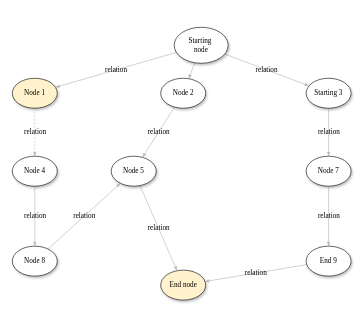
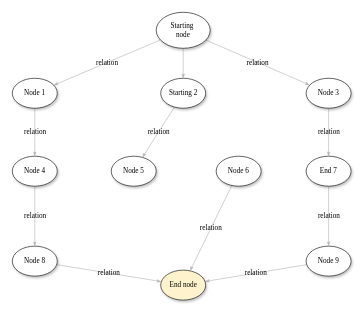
- <mxCell id="5" value="Starting&amp;nbsp;&lt;div&gt;node&lt;/div&gt;" style="ellipse;whiteSpace=wrap;html=1;rounded=0;shadow=1;comic=0;labelBackgroundColor=none;strokeWidth=1;fontFamily=Verdana;fontSize=12;align=center;" parent="1" vertex="1"><mxGeometry x="290" y="45" width="90" height="60" as="geometry" /></mxCell>
+ <mxCell id="5" value="Starting&amp;nbsp;&lt;div&gt;node&lt;/div&gt;" style="ellipse;whiteSpace=wrap;html=1;rounded=0;shadow=1;comic=0;labelBackgroundColor=none;strokeWidth=1;fontFamily=Verdana;fontSize=12;align=center;" parent="1" vertex="1"><mxGeometry x="260" y="20" width="90" height="60" as="geometry" /></mxCell>
- <mxCell id="20" value="Node 1" style="ellipse;whiteSpace=wrap;html=1;rounded=0;shadow=1;comic=0;labelBackgroundColor=none;strokeWidth=1;fontFamily=Verdana;fontSize=12;align=center;fillColor=#fff2cc;" parent="1" vertex="1"><mxGeometry x="20" y="130" width="75" height="50" as="geometry" /></mxCell>
+ <mxCell id="20" value="Node 1" style="ellipse;whiteSpace=wrap;html=1;rounded=0;shadow=1;comic=0;labelBackgroundColor=none;strokeWidth=1;fontFamily=Verdana;fontSize=12;align=center;" parent="1" vertex="1"><mxGeometry x="20" y="130" width="75" height="50" as="geometry" /></mxCell>
- <mxCell id="7" value="&lt;span&gt;Node 2&lt;/span&gt;" style="ellipse;whiteSpace=wrap;html=1;rounded=0;shadow=1;comic=0;labelBackgroundColor=none;strokeWidth=1;fontFamily=Verdana;fontSize=12;align=center;" parent="1" vertex="1"><mxGeometry x="267.5" y="130" width="75" height="50" as="geometry" /></mxCell>
+ <mxCell id="7" value="&lt;span&gt;Starting 2&lt;/span&gt;" style="ellipse;whiteSpace=wrap;html=1;rounded=0;shadow=1;comic=0;labelBackgroundColor=none;strokeWidth=1;fontFamily=Verdana;fontSize=12;align=center;" parent="1" vertex="1"><mxGeometry x="267.5" y="130" width="75" height="50" as="geometry" /></mxCell>
- <mxCell id="9" value="&lt;span&gt;Starting 3&lt;/span&gt;" style="ellipse;whiteSpace=wrap;html=1;rounded=0;shadow=1;comic=0;labelBackgroundColor=none;strokeWidth=1;fontFamily=Verdana;fontSize=12;align=center;" parent="1" vertex="1"><mxGeometry x="510" y="130" width="75" height="50" as="geometry" /></mxCell>
+ <mxCell id="9" value="&lt;span&gt;Node 3&lt;/span&gt;" style="ellipse;whiteSpace=wrap;html=1;rounded=0;shadow=1;comic=0;labelBackgroundColor=none;strokeWidth=1;fontFamily=Verdana;fontSize=12;align=center;" parent="1" vertex="1"><mxGeometry x="510" y="130" width="75" height="50" as="geometry" /></mxCell>
- <mxCell id="19" value="relation" style="edgeStyle=none;rounded=1;html=1;labelBackgroundColor=none;startArrow=none;startFill=0;startSize=5;endArrow=classicThin;endFill=1;endSize=5;jettySize=auto;orthogonalLoop=1;strokeColor=#B3B3B3;strokeWidth=1;fontFamily=Verdana;fontSize=12;dashed=1;" parent="1" source="20" target="22" edge="1"><mxGeometry relative="1" as="geometry" /></mxCell>
+ <mxCell id="19" value="relation" style="edgeStyle=none;rounded=1;html=1;labelBackgroundColor=none;startArrow=none;startFill=0;startSize=5;endArrow=classicThin;endFill=1;endSize=5;jettySize=auto;orthogonalLoop=1;strokeColor=#B3B3B3;strokeWidth=1;fontFamily=Verdana;fontSize=12" parent="1" source="20" target="22" edge="1"><mxGeometry relative="1" as="geometry" /></mxCell>
+ <mxCell id="15" value="&lt;span&gt;Node 6&lt;/span&gt;" style="ellipse;whiteSpace=wrap;html=1;rounded=0;shadow=1;comic=0;labelBackgroundColor=none;strokeWidth=1;fontFamily=Verdana;fontSize=12;align=center;" parent="1" vertex="1"><mxGeometry x="360" y="260" width="75" height="50" as="geometry" /></mxCell>
- <mxCell id="11" value="&lt;span&gt;Node 7&lt;/span&gt;" style="ellipse;whiteSpace=wrap;html=1;rounded=0;shadow=1;comic=0;labelBackgroundColor=none;strokeWidth=1;fontFamily=Verdana;fontSize=12;align=center;" parent="1" vertex="1"><mxGeometry x="510" y="260" width="75" height="50" as="geometry" /></mxCell>
+ <mxCell id="11" value="&lt;span&gt;End 7&lt;/span&gt;" style="ellipse;whiteSpace=wrap;html=1;rounded=0;shadow=1;comic=0;labelBackgroundColor=none;strokeWidth=1;fontFamily=Verdana;fontSize=12;align=center;" parent="1" vertex="1"><mxGeometry x="510" y="260" width="75" height="50" as="geometry" /></mxCell>
- <mxCell id="23" value="relation" style="edgeStyle=none;rounded=1;html=1;labelBackgroundColor=none;startArrow=none;startFill=0;startSize=5;endArrow=classicThin;endFill=1;endSize=5;jettySize=auto;orthogonalLoop=1;strokeColor=#B3B3B3;strokeWidth=1;fontFamily=Verdana;fontSize=12;" parent="1" source="24" target="17" edge="1"><mxGeometry relative="1" as="geometry" /></mxCell>
+ <mxCell id="23" value="relation" style="edgeStyle=none;rounded=1;html=1;labelBackgroundColor=none;startArrow=none;startFill=0;startSize=5;endArrow=classicThin;endFill=1;endSize=5;jettySize=auto;orthogonalLoop=1;strokeColor=#B3B3B3;strokeWidth=1;fontFamily=Verdana;fontSize=12" parent="1" source="24" target="18" edge="1"><mxGeometry relative="1" as="geometry" /></mxCell>
- <mxCell id="16" value="relation" style="edgeStyle=none;rounded=1;html=1;labelBackgroundColor=none;startArrow=none;startFill=0;startSize=5;endArrow=classicThin;endFill=1;endSize=5;jettySize=auto;orthogonalLoop=1;strokeColor=#B3B3B3;strokeWidth=1;fontFamily=Verdana;fontSize=12" parent="1" source="17" target="18" edge="1"><mxGeometry relative="1" as="geometry" /></mxCell>
+ <mxCell id="14" value="relation" style="edgeStyle=none;rounded=1;html=1;labelBackgroundColor=none;startArrow=none;startFill=0;startSize=5;endArrow=classicThin;endFill=1;endSize=5;jettySize=auto;orthogonalLoop=1;strokeColor=#B3B3B3;strokeWidth=1;fontFamily=Verdana;fontSize=12" parent="1" source="15" target="18" edge="1"><mxGeometry relative="1" as="geometry" /></mxCell>
- <mxCell id="13" value="&lt;span&gt;End 9&lt;/span&gt;" style="ellipse;whiteSpace=wrap;html=1;rounded=0;shadow=1;comic=0;labelBackgroundColor=none;strokeWidth=1;fontFamily=Verdana;fontSize=12;align=center;" parent="1" vertex="1"><mxGeometry x="510" y="410" width="75" height="50" as="geometry" /></mxCell>
+ <mxCell id="13" value="&lt;span&gt;Node 9&lt;/span&gt;" style="ellipse;whiteSpace=wrap;html=1;rounded=0;shadow=1;comic=0;labelBackgroundColor=none;strokeWidth=1;fontFamily=Verdana;fontSize=12;align=center;" parent="1" vertex="1"><mxGeometry x="510" y="410" width="75" height="50" as="geometry" /></mxCell>
